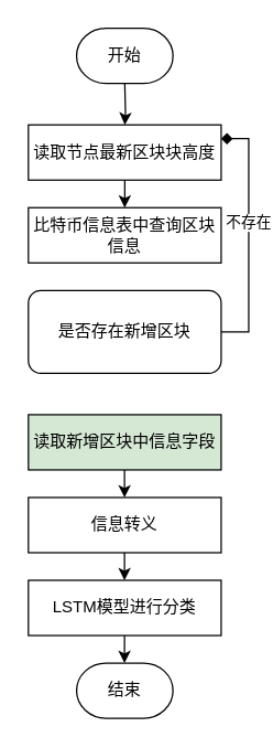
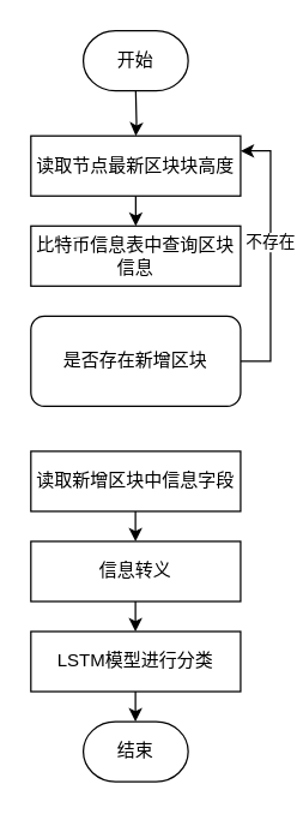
- <mxCell id="10" style="edgeStyle=orthogonalEdgeStyle;rounded=0;orthogonalLoop=1;jettySize=auto;html=1;exitX=1;exitY=0.5;exitDx=0;exitDy=0;entryX=1;entryY=0.25;entryDx=0;entryDy=0;endArrow=diamond;" parent="1" source="12" target="14" edge="1"><mxGeometry relative="1" as="geometry" /></mxCell>
+ <mxCell id="10" style="edgeStyle=orthogonalEdgeStyle;rounded=0;orthogonalLoop=1;jettySize=auto;html=1;exitX=1;exitY=0.5;exitDx=0;exitDy=0;entryX=1;entryY=0.25;entryDx=0;entryDy=0;" parent="1" source="12" target="14" edge="1"><mxGeometry relative="1" as="geometry" /></mxCell>
- <mxCell id="4" value="读取新增区块中信息字段" style="rounded=0;whiteSpace=wrap;html=1;absoluteArcSize=1;arcSize=14;strokeWidth=1;fillColor=#d5e8d4;" parent="1" vertex="1"><mxGeometry x="20" y="300" width="140" height="40" as="geometry" /></mxCell>
+ <mxCell id="4" value="读取新增区块中信息字段" style="rounded=0;whiteSpace=wrap;html=1;absoluteArcSize=1;arcSize=14;strokeWidth=1;" parent="1" vertex="1"><mxGeometry x="20" y="300" width="140" height="40" as="geometry" /></mxCell>
